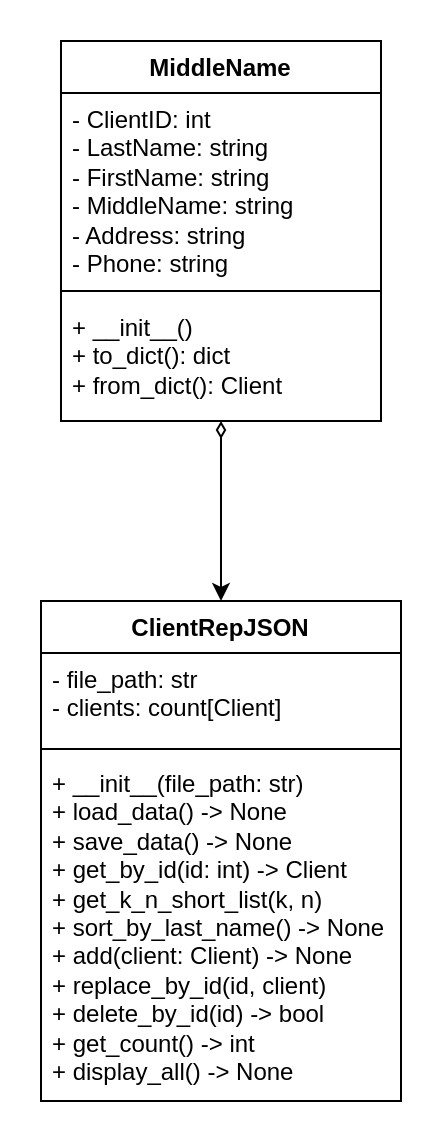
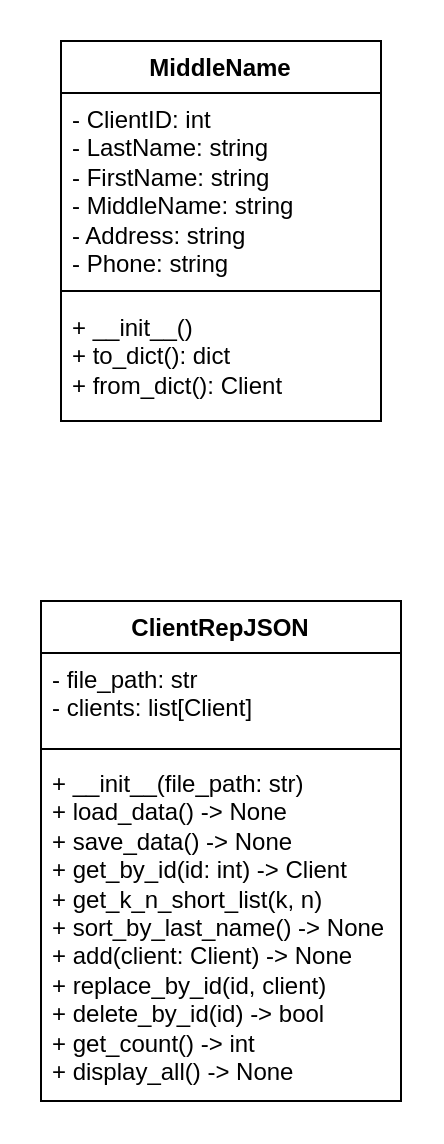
- <mxCell id="6" style="edgeStyle=orthogonalEdgeStyle;rounded=0;orthogonalLoop=1;jettySize=auto;html=1;startArrow=classic;startFill=1;endArrow=diamondThin;endFill=0;" parent="1" source="7" target="2" edge="1"><mxGeometry relative="1" as="geometry" /></mxCell>
- <mxCell id="8" value="- file_path: str&lt;div&gt;- clients: count[Client]&lt;/div&gt;" style="text;strokeColor=none;fillColor=none;align=left;verticalAlign=top;spacingLeft=4;spacingRight=4;overflow=hidden;rotatable=0;points=[[0,0.5],[1,0.5]];portConstraint=eastwest;whiteSpace=wrap;html=1;" parent="7" vertex="1"><mxGeometry y="26" width="180" height="44" as="geometry" /></mxCell>
+ <mxCell id="8" value="- file_path: str&lt;div&gt;- clients: list[Client]&lt;/div&gt;" style="text;strokeColor=none;fillColor=none;align=left;verticalAlign=top;spacingLeft=4;spacingRight=4;overflow=hidden;rotatable=0;points=[[0,0.5],[1,0.5]];portConstraint=eastwest;whiteSpace=wrap;html=1;" parent="7" vertex="1"><mxGeometry y="26" width="180" height="44" as="geometry" /></mxCell>
